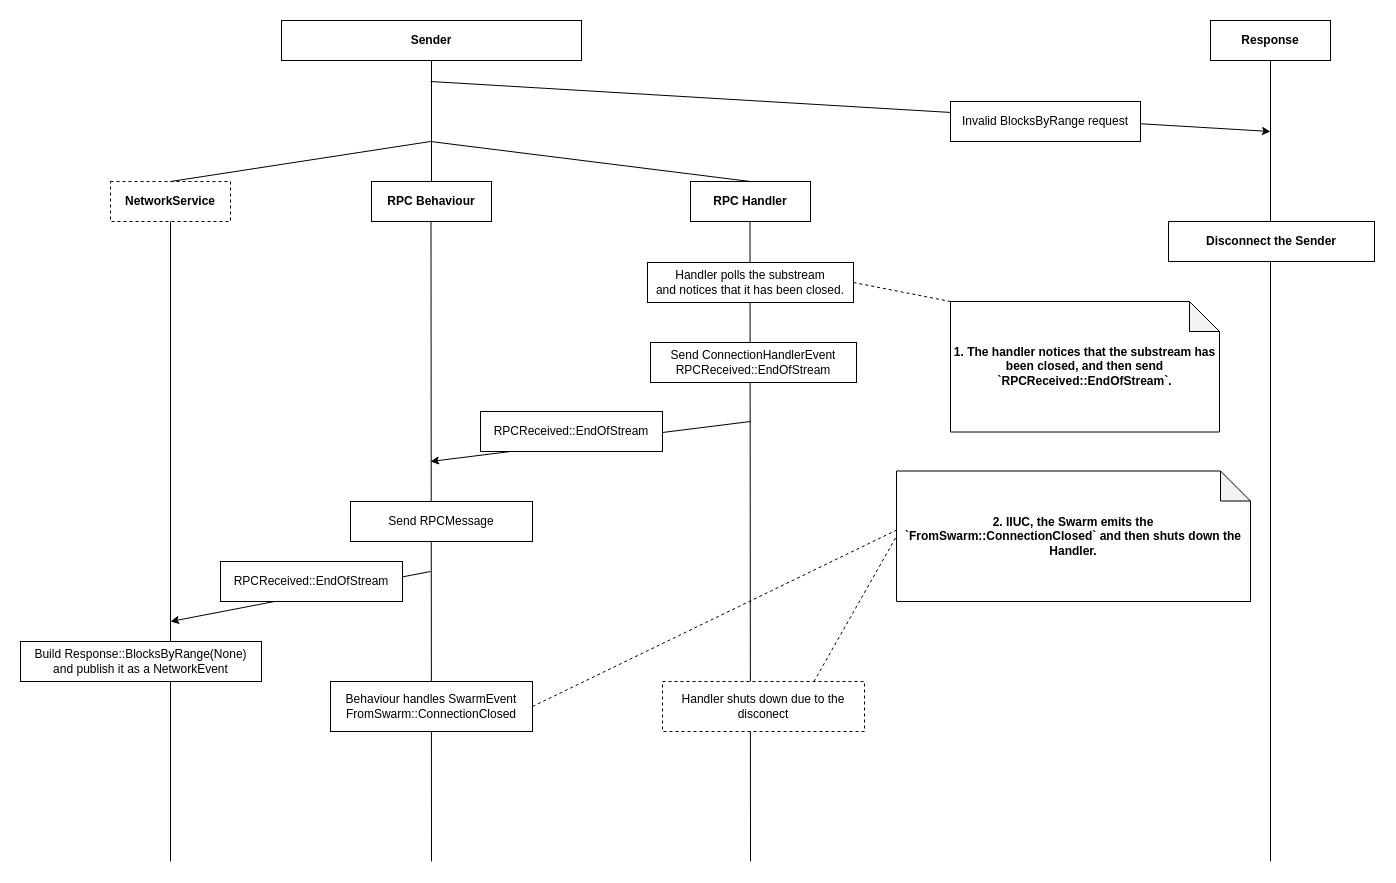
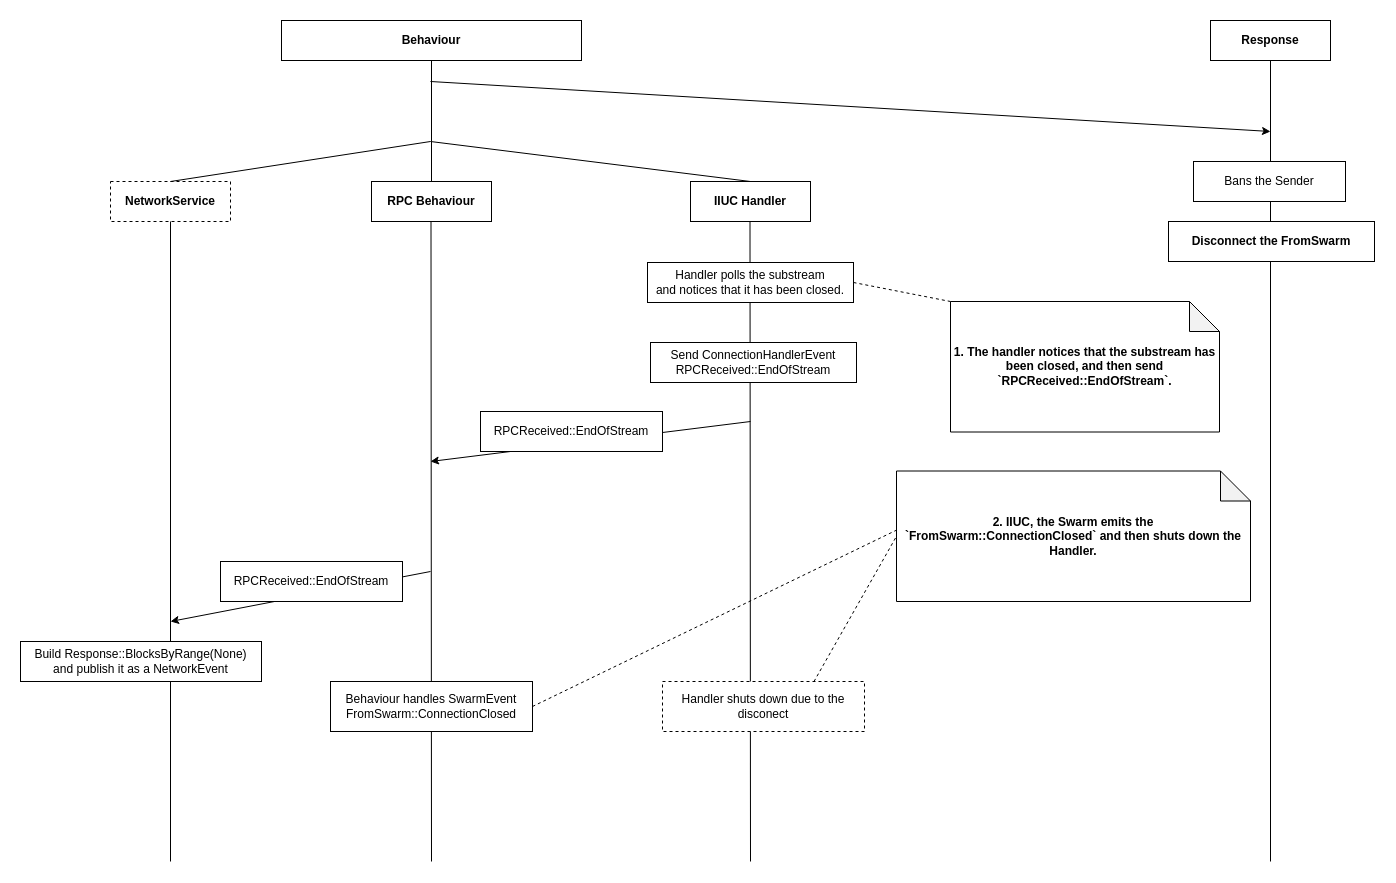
- <mxCell id="2" value="Sender" style="rounded=0;whiteSpace=wrap;html=1;fontStyle=1" parent="1" vertex="1"><mxGeometry x="281" y="20" width="300" height="40" as="geometry" /></mxCell>
+ <mxCell id="2" value="Behaviour" style="rounded=0;whiteSpace=wrap;html=1;fontStyle=1" parent="1" vertex="1"><mxGeometry x="281" y="20" width="300" height="40" as="geometry" /></mxCell>
- <mxCell id="6" value="Invalid BlocksByRange request" style="rounded=0;whiteSpace=wrap;html=1;" parent="1" vertex="1"><mxGeometry x="950" y="101" width="190" height="40" as="geometry" /></mxCell>
+ <mxCell id="10" value="Bans the Sender" style="rounded=0;whiteSpace=wrap;html=1;" parent="1" vertex="1"><mxGeometry x="1193" y="161" width="152" height="40" as="geometry" /></mxCell>
- <mxCell id="13" value="RPC Handler" style="rounded=0;whiteSpace=wrap;html=1;fontStyle=1" parent="1" vertex="1"><mxGeometry x="690" y="181" width="120" height="40" as="geometry" /></mxCell>
+ <mxCell id="13" value="IIUC Handler" style="rounded=0;whiteSpace=wrap;html=1;fontStyle=1" parent="1" vertex="1"><mxGeometry x="690" y="181" width="120" height="40" as="geometry" /></mxCell>
- <mxCell id="11" value="&lt;b&gt;&lt;font style=&quot;color: light-dark(rgb(0, 0, 0), rgb(255, 255, 255));&quot;&gt;Disconnect the Sender&lt;/font&gt;&lt;/b&gt;" style="rounded=0;whiteSpace=wrap;html=1;" parent="1" vertex="1"><mxGeometry x="1168" y="221" width="206" height="40" as="geometry" /></mxCell>
+ <mxCell id="11" value="&lt;b&gt;&lt;font style=&quot;color: light-dark(rgb(0, 0, 0), rgb(255, 255, 255));&quot;&gt;Disconnect the FromSwarm&lt;/font&gt;&lt;/b&gt;" style="rounded=0;whiteSpace=wrap;html=1;" parent="1" vertex="1"><mxGeometry x="1168" y="221" width="206" height="40" as="geometry" /></mxCell>
- <mxCell id="19" value="Send RPCMessage" style="rounded=0;whiteSpace=wrap;html=1;" parent="1" vertex="1"><mxGeometry x="350" y="501" width="182" height="40" as="geometry" /></mxCell>
